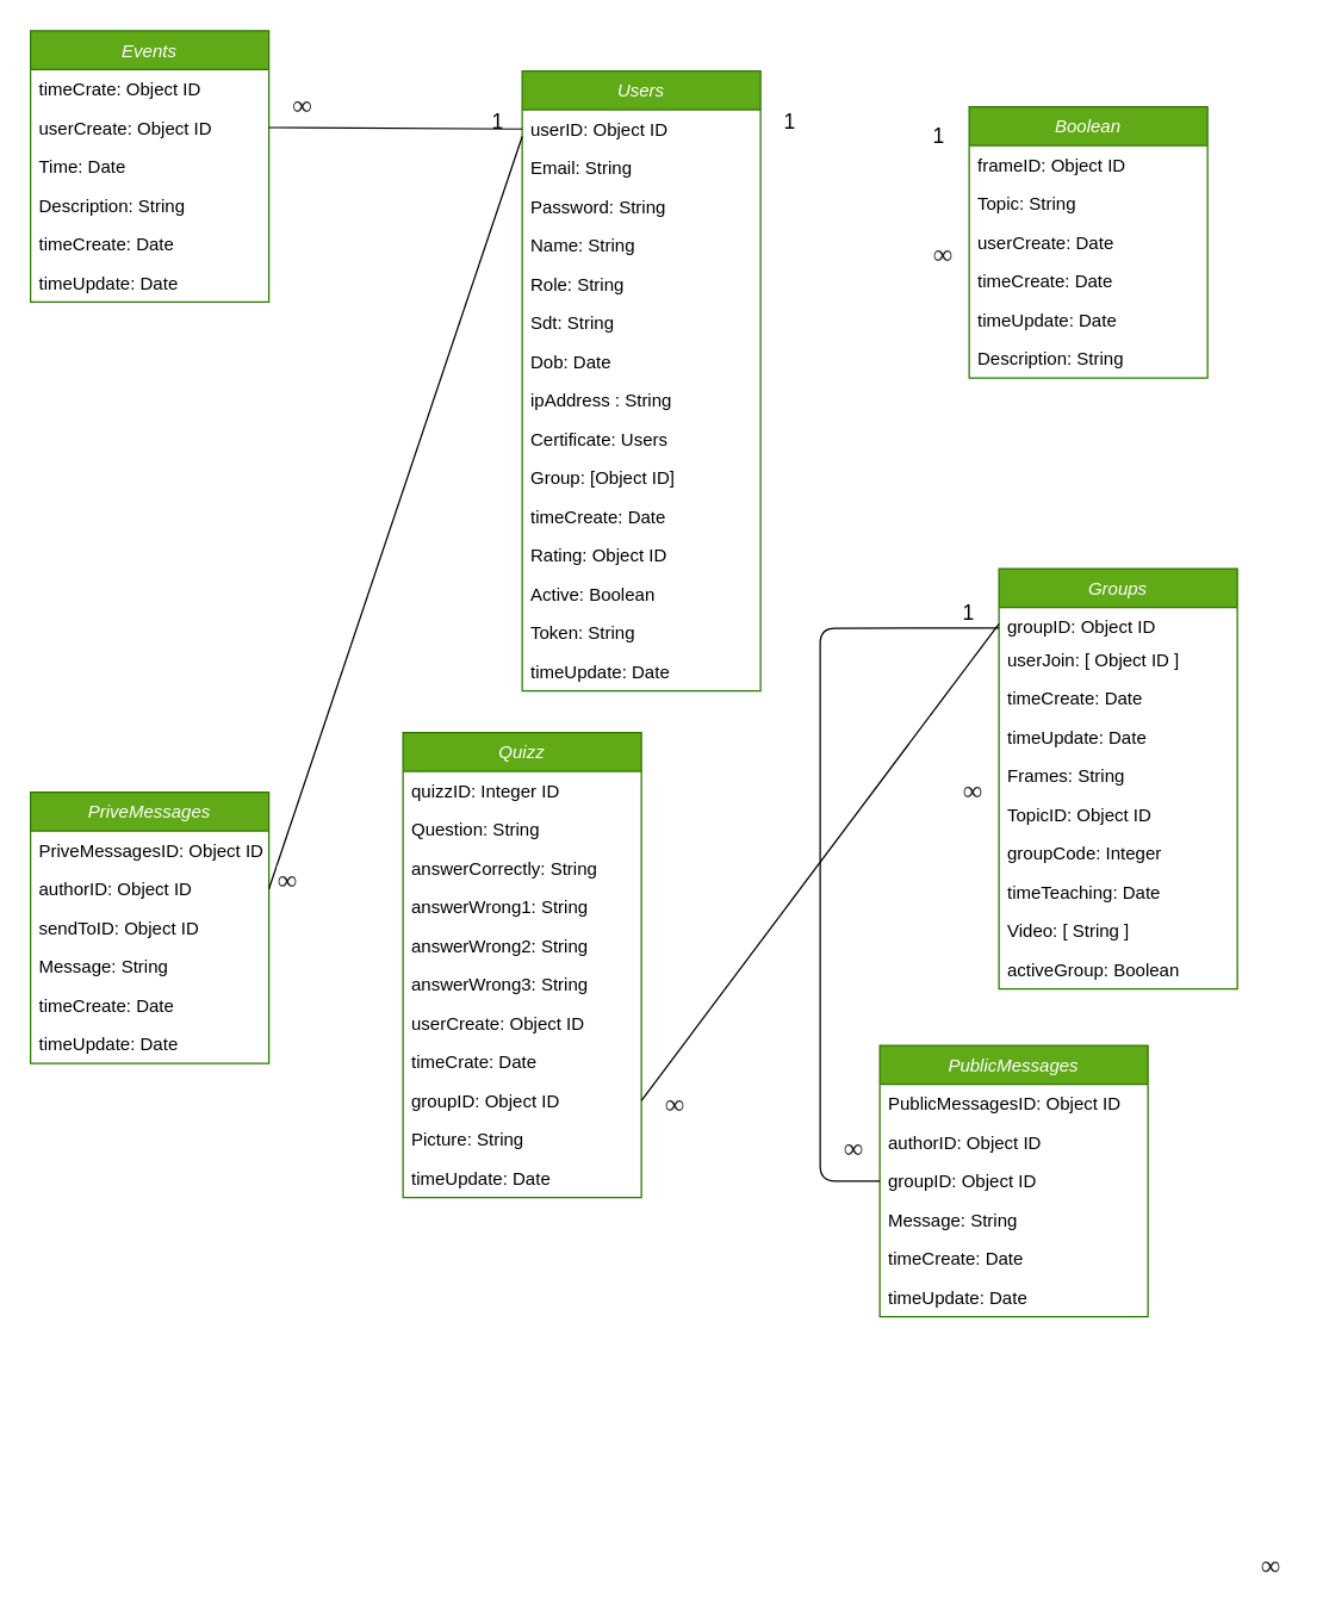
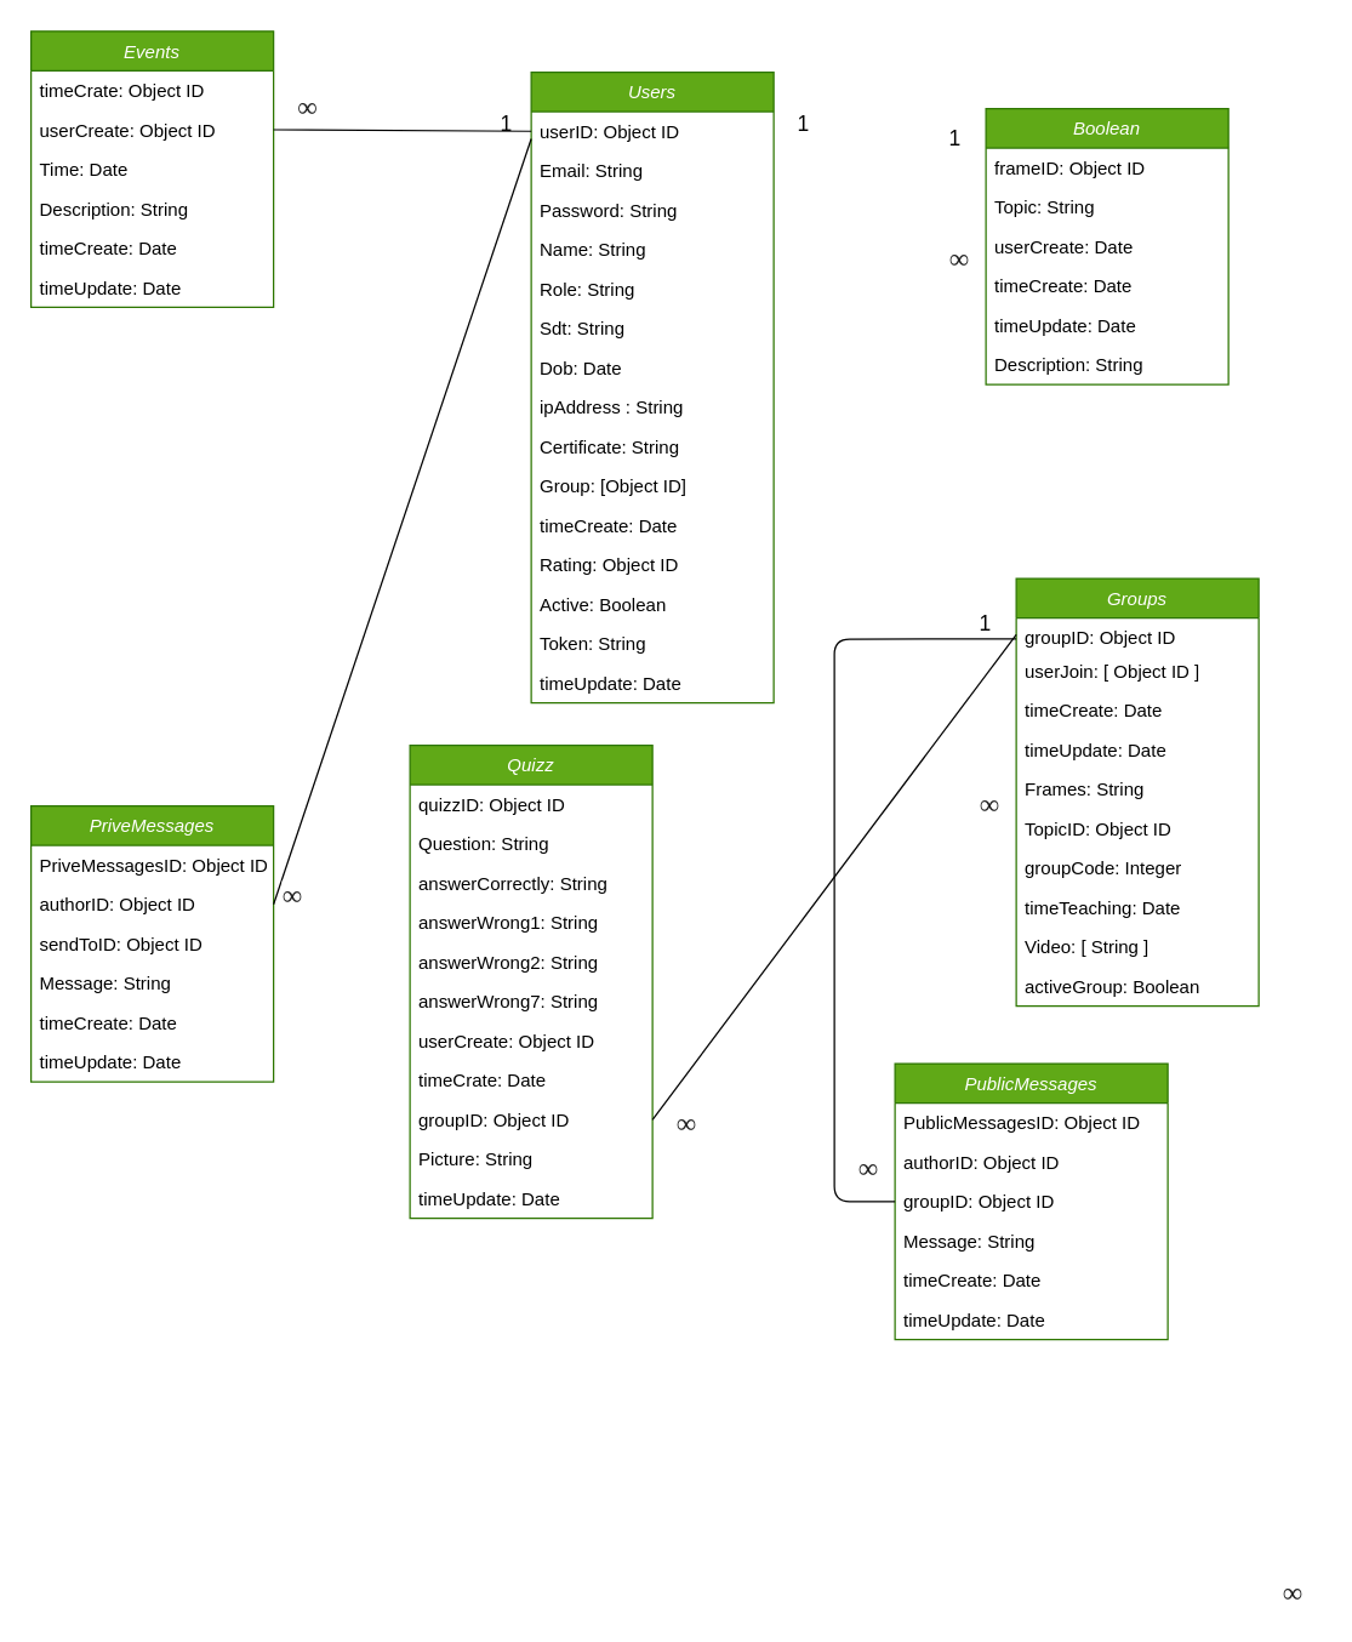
- <mxCell id="11" value="Certificate: Users" style="text;align=left;verticalAlign=top;spacingLeft=4;spacingRight=4;overflow=hidden;rotatable=0;points=[[0,0.5],[1,0.5]];portConstraint=eastwest;" parent="2" vertex="1"><mxGeometry y="234" width="160" height="26" as="geometry" /></mxCell>
+ <mxCell id="11" value="Certificate: String" style="text;align=left;verticalAlign=top;spacingLeft=4;spacingRight=4;overflow=hidden;rotatable=0;points=[[0,0.5],[1,0.5]];portConstraint=eastwest;" parent="2" vertex="1"><mxGeometry y="234" width="160" height="26" as="geometry" /></mxCell>
- <mxCell id="19" value="quizzID: Integer ID" style="text;align=left;verticalAlign=top;spacingLeft=4;spacingRight=4;overflow=hidden;rotatable=0;points=[[0,0.5],[1,0.5]];portConstraint=eastwest;" parent="18" vertex="1"><mxGeometry y="26" width="160" height="26" as="geometry" /></mxCell>
+ <mxCell id="19" value="quizzID: Object ID" style="text;align=left;verticalAlign=top;spacingLeft=4;spacingRight=4;overflow=hidden;rotatable=0;points=[[0,0.5],[1,0.5]];portConstraint=eastwest;" parent="18" vertex="1"><mxGeometry y="26" width="160" height="26" as="geometry" /></mxCell>
- <mxCell id="24" value="answerWrong3: String" style="text;align=left;verticalAlign=top;spacingLeft=4;spacingRight=4;overflow=hidden;rotatable=0;points=[[0,0.5],[1,0.5]];portConstraint=eastwest;" parent="18" vertex="1"><mxGeometry y="156" width="160" height="26" as="geometry" /></mxCell>
+ <mxCell id="24" value="answerWrong7: String" style="text;align=left;verticalAlign=top;spacingLeft=4;spacingRight=4;overflow=hidden;rotatable=0;points=[[0,0.5],[1,0.5]];portConstraint=eastwest;" parent="18" vertex="1"><mxGeometry y="156" width="160" height="26" as="geometry" /></mxCell>
